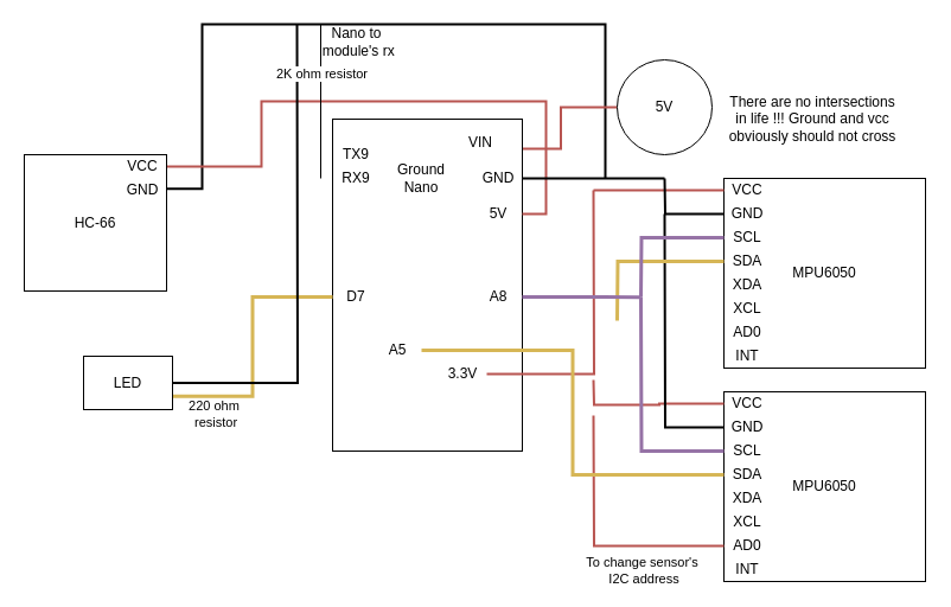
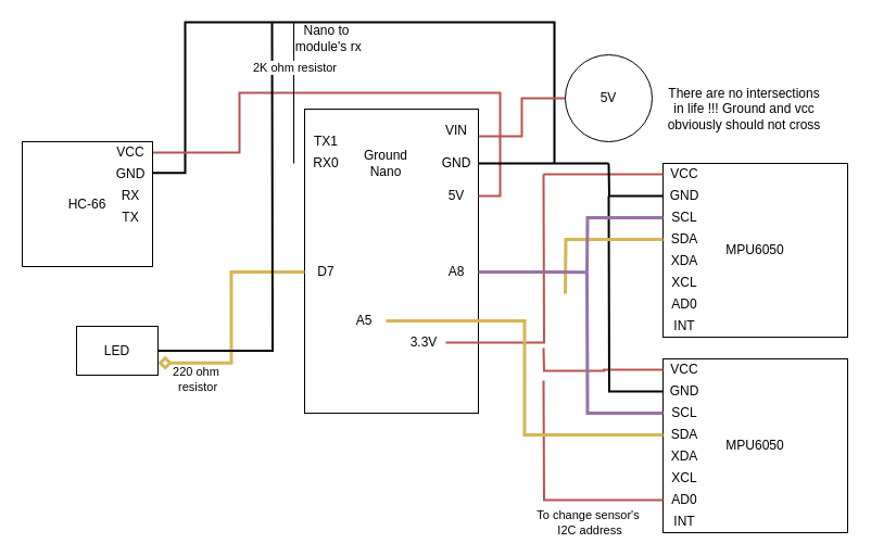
- <mxCell id="9" value="VIN" style="text;html=1;strokeColor=none;fillColor=none;align=center;verticalAlign=middle;whiteSpace=wrap;rounded=0;" vertex="1" parent="5"><mxGeometry x="105" y="10" width="40" height="20" as="geometry" /></mxCell>
+ <mxCell id="9" value="VIN" style="text;html=1;strokeColor=none;fillColor=none;align=center;verticalAlign=middle;whiteSpace=wrap;rounded=0;" vertex="1" parent="5"><mxGeometry x="120" y="10" width="40" height="20" as="geometry" /></mxCell>
- <mxCell id="15" value="TX9" style="text;html=1;strokeColor=none;fillColor=none;align=center;verticalAlign=middle;whiteSpace=wrap;rounded=0;" vertex="1" parent="5"><mxGeometry y="20" width="40" height="20" as="geometry" /></mxCell>
+ <mxCell id="15" value="TX1" style="text;html=1;strokeColor=none;fillColor=none;align=center;verticalAlign=middle;whiteSpace=wrap;rounded=0;" vertex="1" parent="5"><mxGeometry y="20" width="40" height="20" as="geometry" /></mxCell>
- <mxCell id="14" value="RX9" style="text;html=1;strokeColor=none;fillColor=none;align=center;verticalAlign=middle;whiteSpace=wrap;rounded=0;" vertex="1" parent="5"><mxGeometry y="40" width="40" height="20" as="geometry" /></mxCell>
+ <mxCell id="14" value="RX0" style="text;html=1;strokeColor=none;fillColor=none;align=center;verticalAlign=middle;whiteSpace=wrap;rounded=0;" vertex="1" parent="5"><mxGeometry y="40" width="40" height="20" as="geometry" /></mxCell>
+ <mxCell id="55" value="RX" style="text;html=1;strokeColor=none;fillColor=none;align=center;verticalAlign=middle;whiteSpace=wrap;rounded=0;" vertex="1" parent="51"><mxGeometry x="80" y="40" width="40" height="20" as="geometry" /></mxCell>
+ <mxCell id="56" value="TX" style="text;html=1;strokeColor=none;fillColor=none;align=center;verticalAlign=middle;whiteSpace=wrap;rounded=0;" vertex="1" parent="51"><mxGeometry x="80" y="60" width="40" height="20" as="geometry" /></mxCell>
- <mxCell id="57" style="edgeStyle=orthogonalEdgeStyle;rounded=0;orthogonalLoop=1;jettySize=auto;html=1;exitX=0;exitY=0.5;exitDx=0;exitDy=0;entryX=1;entryY=0.75;entryDx=0;entryDy=0;endArrow=none;endFill=0;strokeColor=#d6b656;strokeWidth=3;fillColor=#fff2cc;" edge="1" parent="1" source="59" target="63"><mxGeometry relative="1" as="geometry" /></mxCell>
+ <mxCell id="57" style="edgeStyle=orthogonalEdgeStyle;rounded=0;orthogonalLoop=1;jettySize=auto;html=1;exitX=0;exitY=0.5;exitDx=0;exitDy=0;entryX=1;entryY=0.75;entryDx=0;entryDy=0;endArrow=diamond;endFill=0;strokeColor=#d6b656;strokeWidth=3;fillColor=#fff2cc;" edge="1" parent="1" source="59" target="63"><mxGeometry relative="1" as="geometry" /></mxCell>
